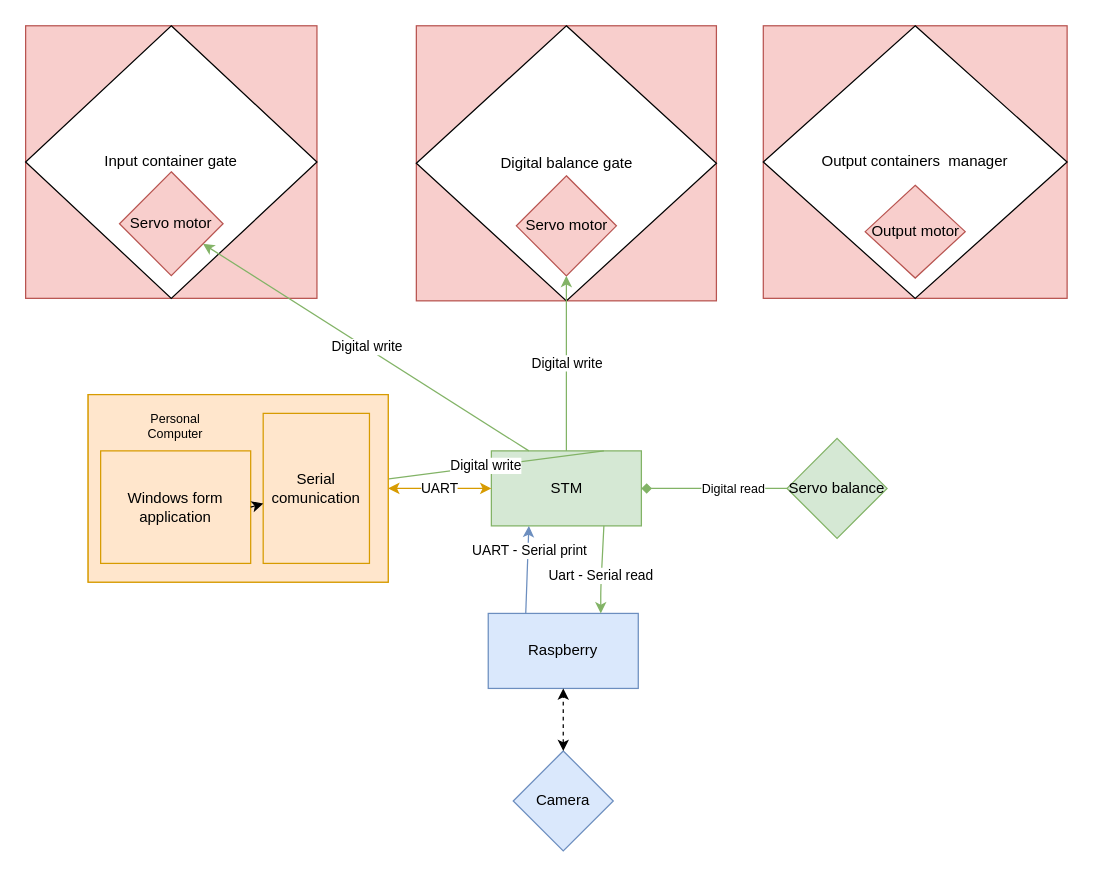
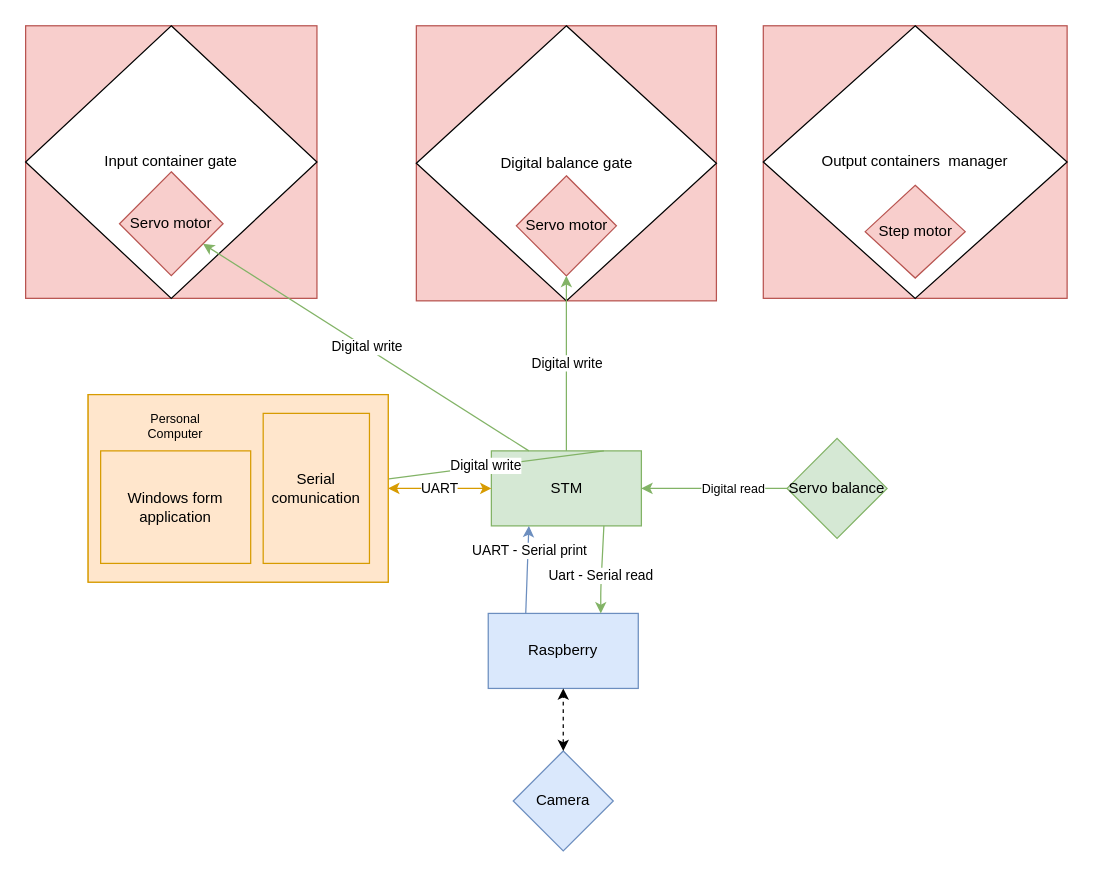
- <mxCell id="10" value="Output motor" style="rhombus;whiteSpace=wrap;html=1;fillColor=#f8cecc;strokeColor=#b85450;" vertex="1" parent="8"><mxGeometry x="81.5" y="127.553" width="80" height="74.213" as="geometry" /></mxCell>
+ <mxCell id="10" value="Step motor" style="rhombus;whiteSpace=wrap;html=1;fillColor=#f8cecc;strokeColor=#b85450;" vertex="1" parent="8"><mxGeometry x="81.5" y="127.553" width="80" height="74.213" as="geometry" /></mxCell>
- <mxCell id="14" style="edgeStyle=orthogonalEdgeStyle;rounded=0;orthogonalLoop=1;jettySize=auto;html=1;exitX=0;exitY=0.5;exitDx=0;exitDy=0;entryX=1;entryY=0.5;entryDx=0;entryDy=0;fillColor=#d5e8d4;strokeColor=#82b366;endArrow=diamond;" edge="1" parent="1" source="16" target="13"><mxGeometry relative="1" as="geometry" /></mxCell>
+ <mxCell id="14" style="edgeStyle=orthogonalEdgeStyle;rounded=0;orthogonalLoop=1;jettySize=auto;html=1;exitX=0;exitY=0.5;exitDx=0;exitDy=0;entryX=1;entryY=0.5;entryDx=0;entryDy=0;fillColor=#d5e8d4;strokeColor=#82b366;" edge="1" parent="1" source="16" target="13"><mxGeometry relative="1" as="geometry" /></mxCell>
- <mxCell id="28" value="" style="endArrow=classic;html=1;exitX=1;exitY=0.5;exitDx=0;exitDy=0;" edge="1" parent="24" source="26" target="27"><mxGeometry width="50" height="50" relative="1" as="geometry"><mxPoint x="-40" y="435" as="sourcePoint" /><mxPoint x="10" y="385" as="targetPoint" /></mxGeometry></mxCell>
